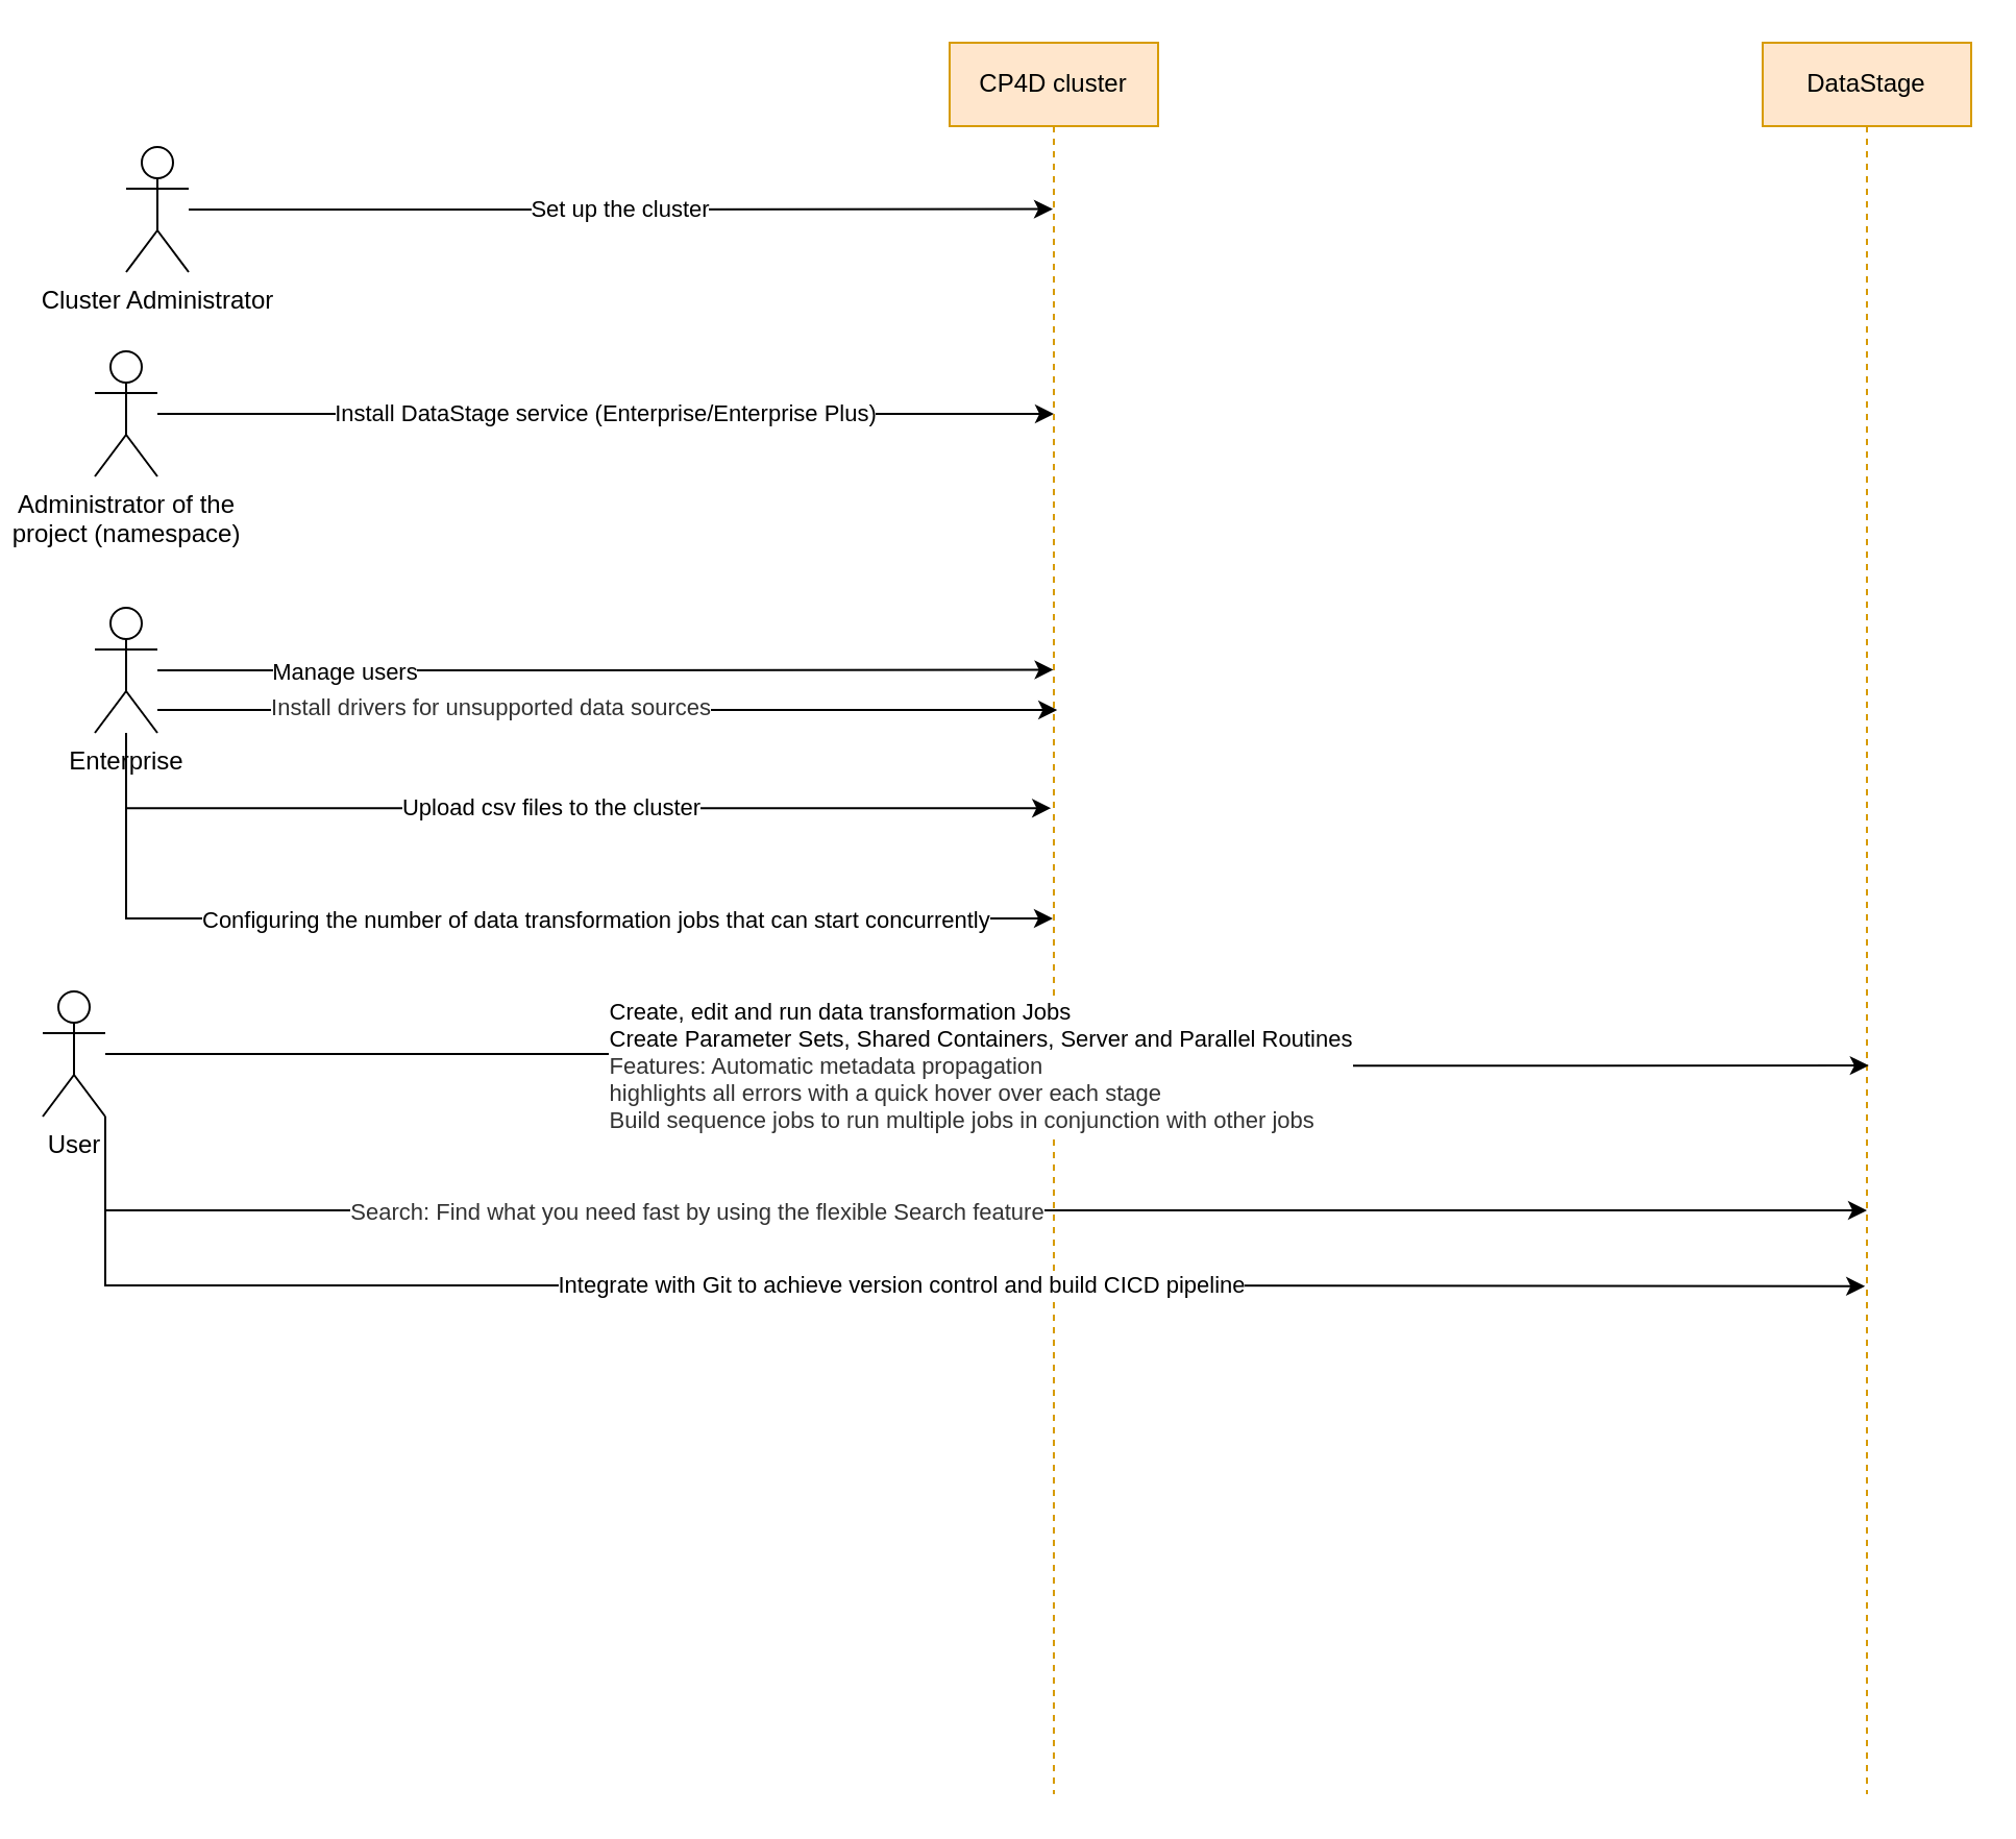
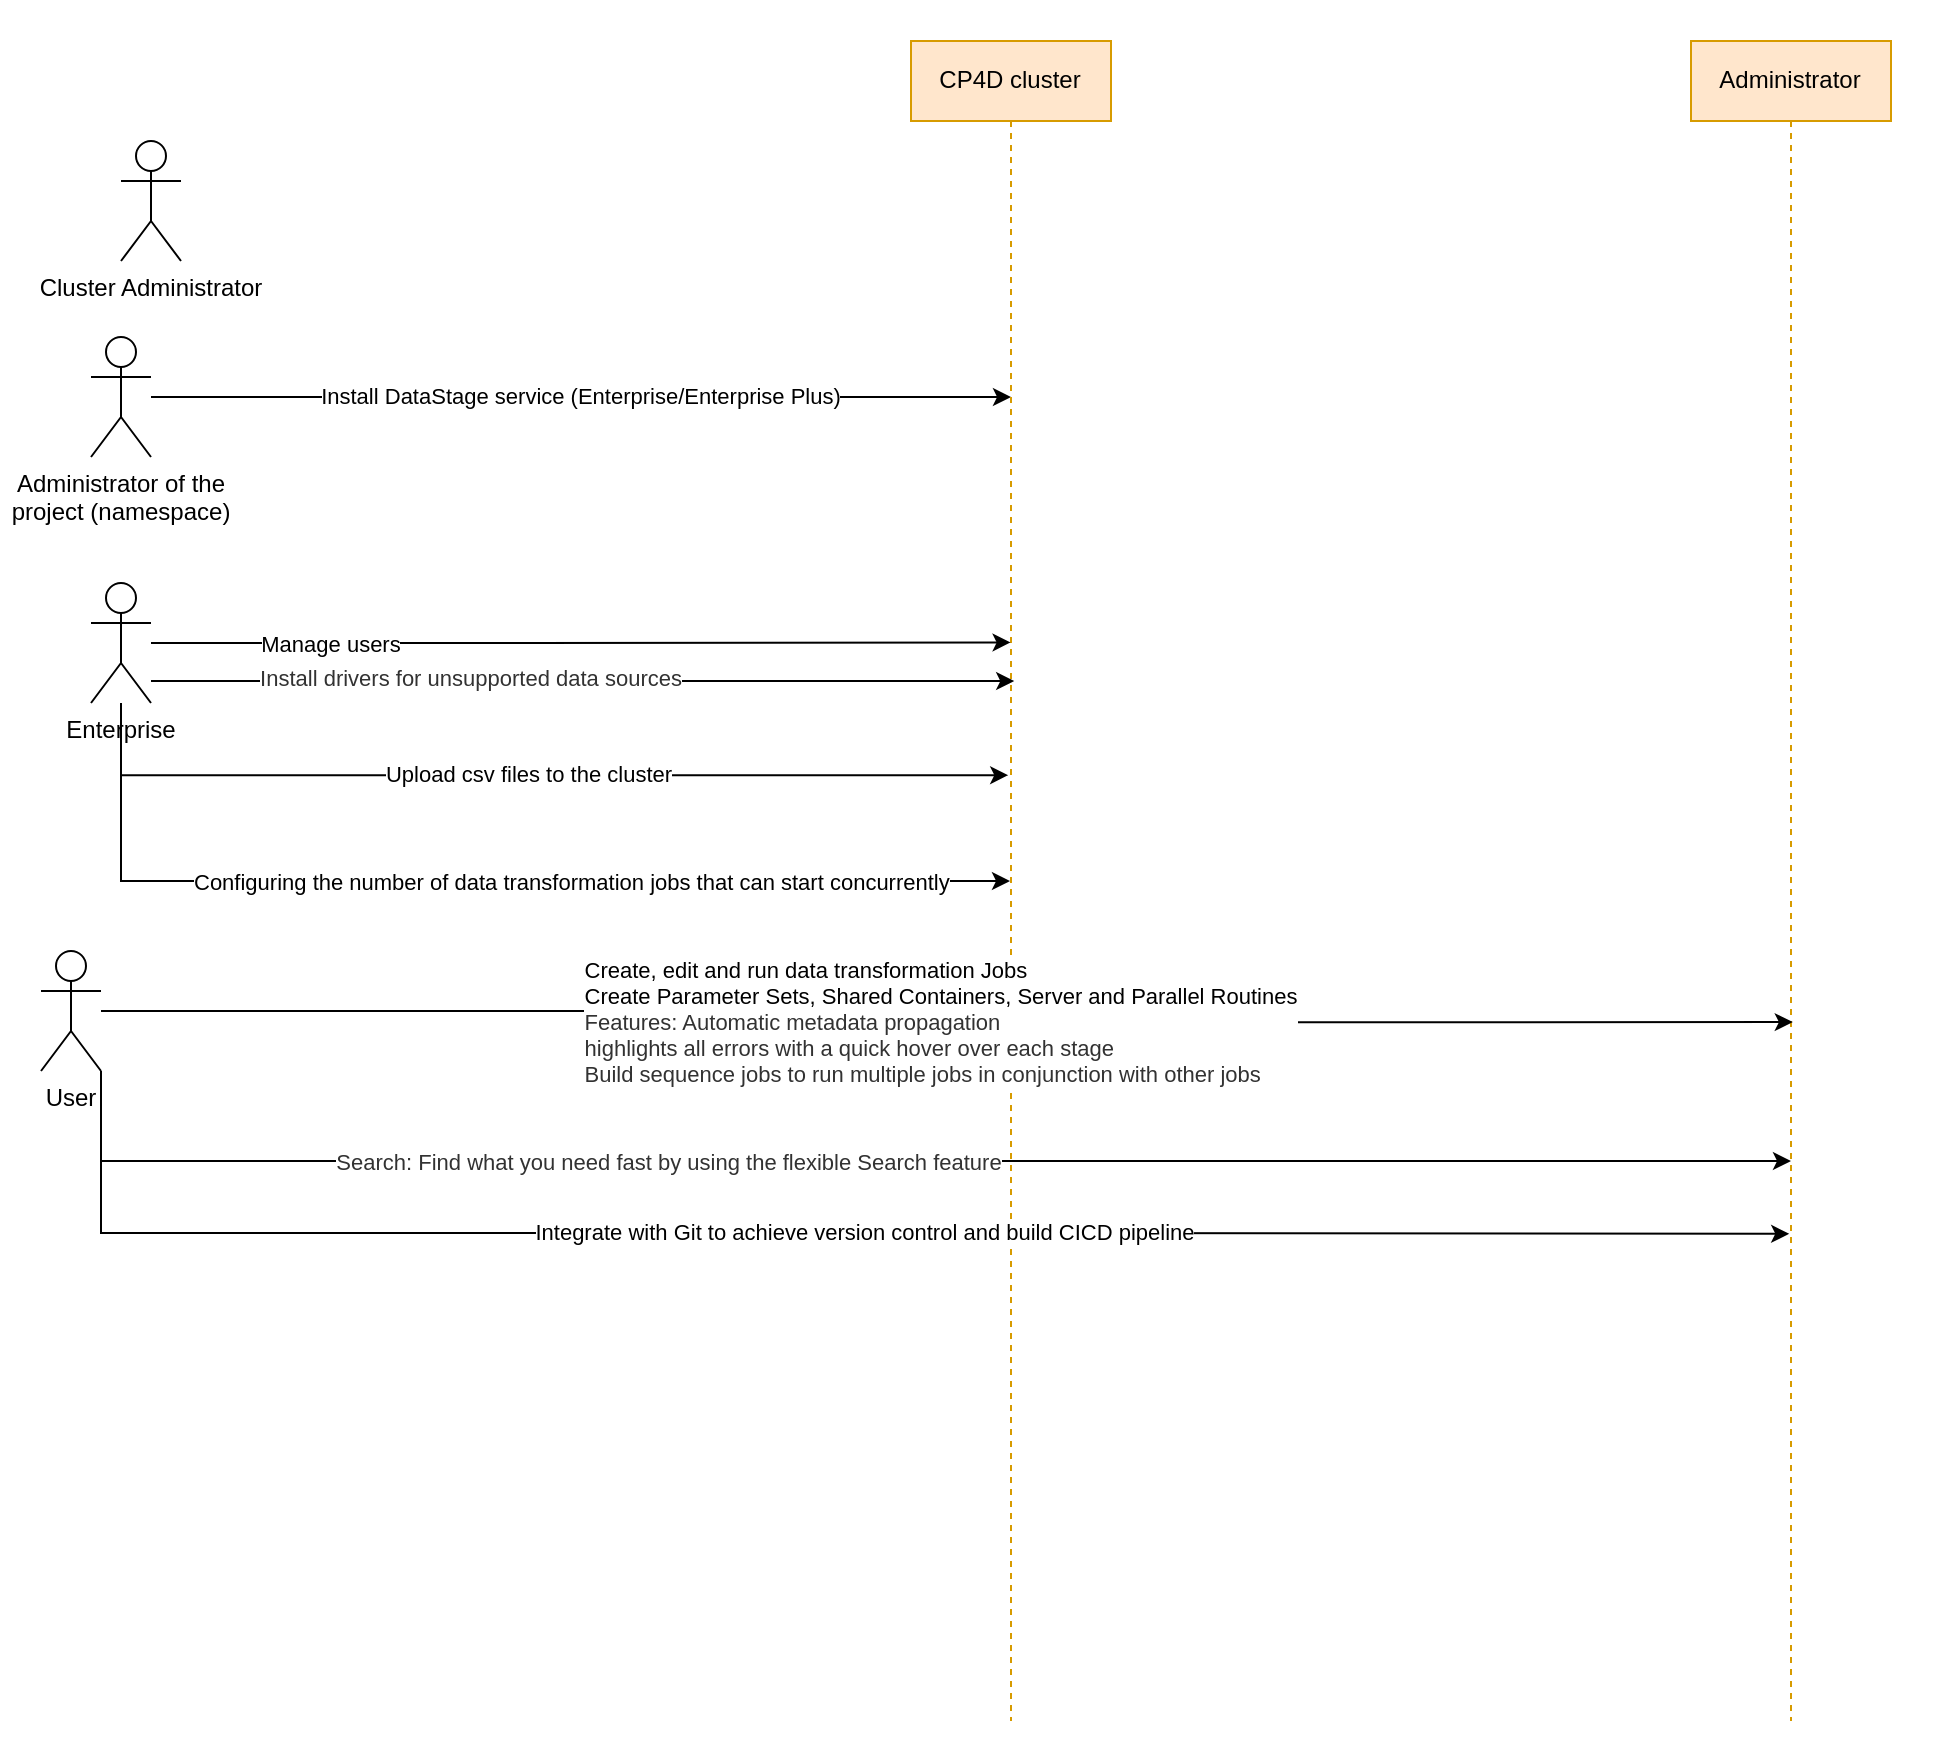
- <mxCell id="2" value="DataStage" style="shape=umlLifeline;perimeter=lifelinePerimeter;whiteSpace=wrap;html=1;container=1;collapsible=0;recursiveResize=0;outlineConnect=0;fillColor=#ffe6cc;strokeColor=#d79b00;" parent="1" vertex="1"><mxGeometry x="845" y="20" width="100" height="840" as="geometry" /></mxCell>
+ <mxCell id="2" value="Administrator" style="shape=umlLifeline;perimeter=lifelinePerimeter;whiteSpace=wrap;html=1;container=1;collapsible=0;recursiveResize=0;outlineConnect=0;fillColor=#ffe6cc;strokeColor=#d79b00;" parent="1" vertex="1"><mxGeometry x="845" y="20" width="100" height="840" as="geometry" /></mxCell>
- <mxCell id="6" value="Set up the cluster" style="edgeStyle=orthogonalEdgeStyle;rounded=0;orthogonalLoop=1;jettySize=auto;html=1;entryX=0.495;entryY=0.095;entryDx=0;entryDy=0;entryPerimeter=0;" parent="1" source="7" target="5" edge="1"><mxGeometry relative="1" as="geometry" /></mxCell>
